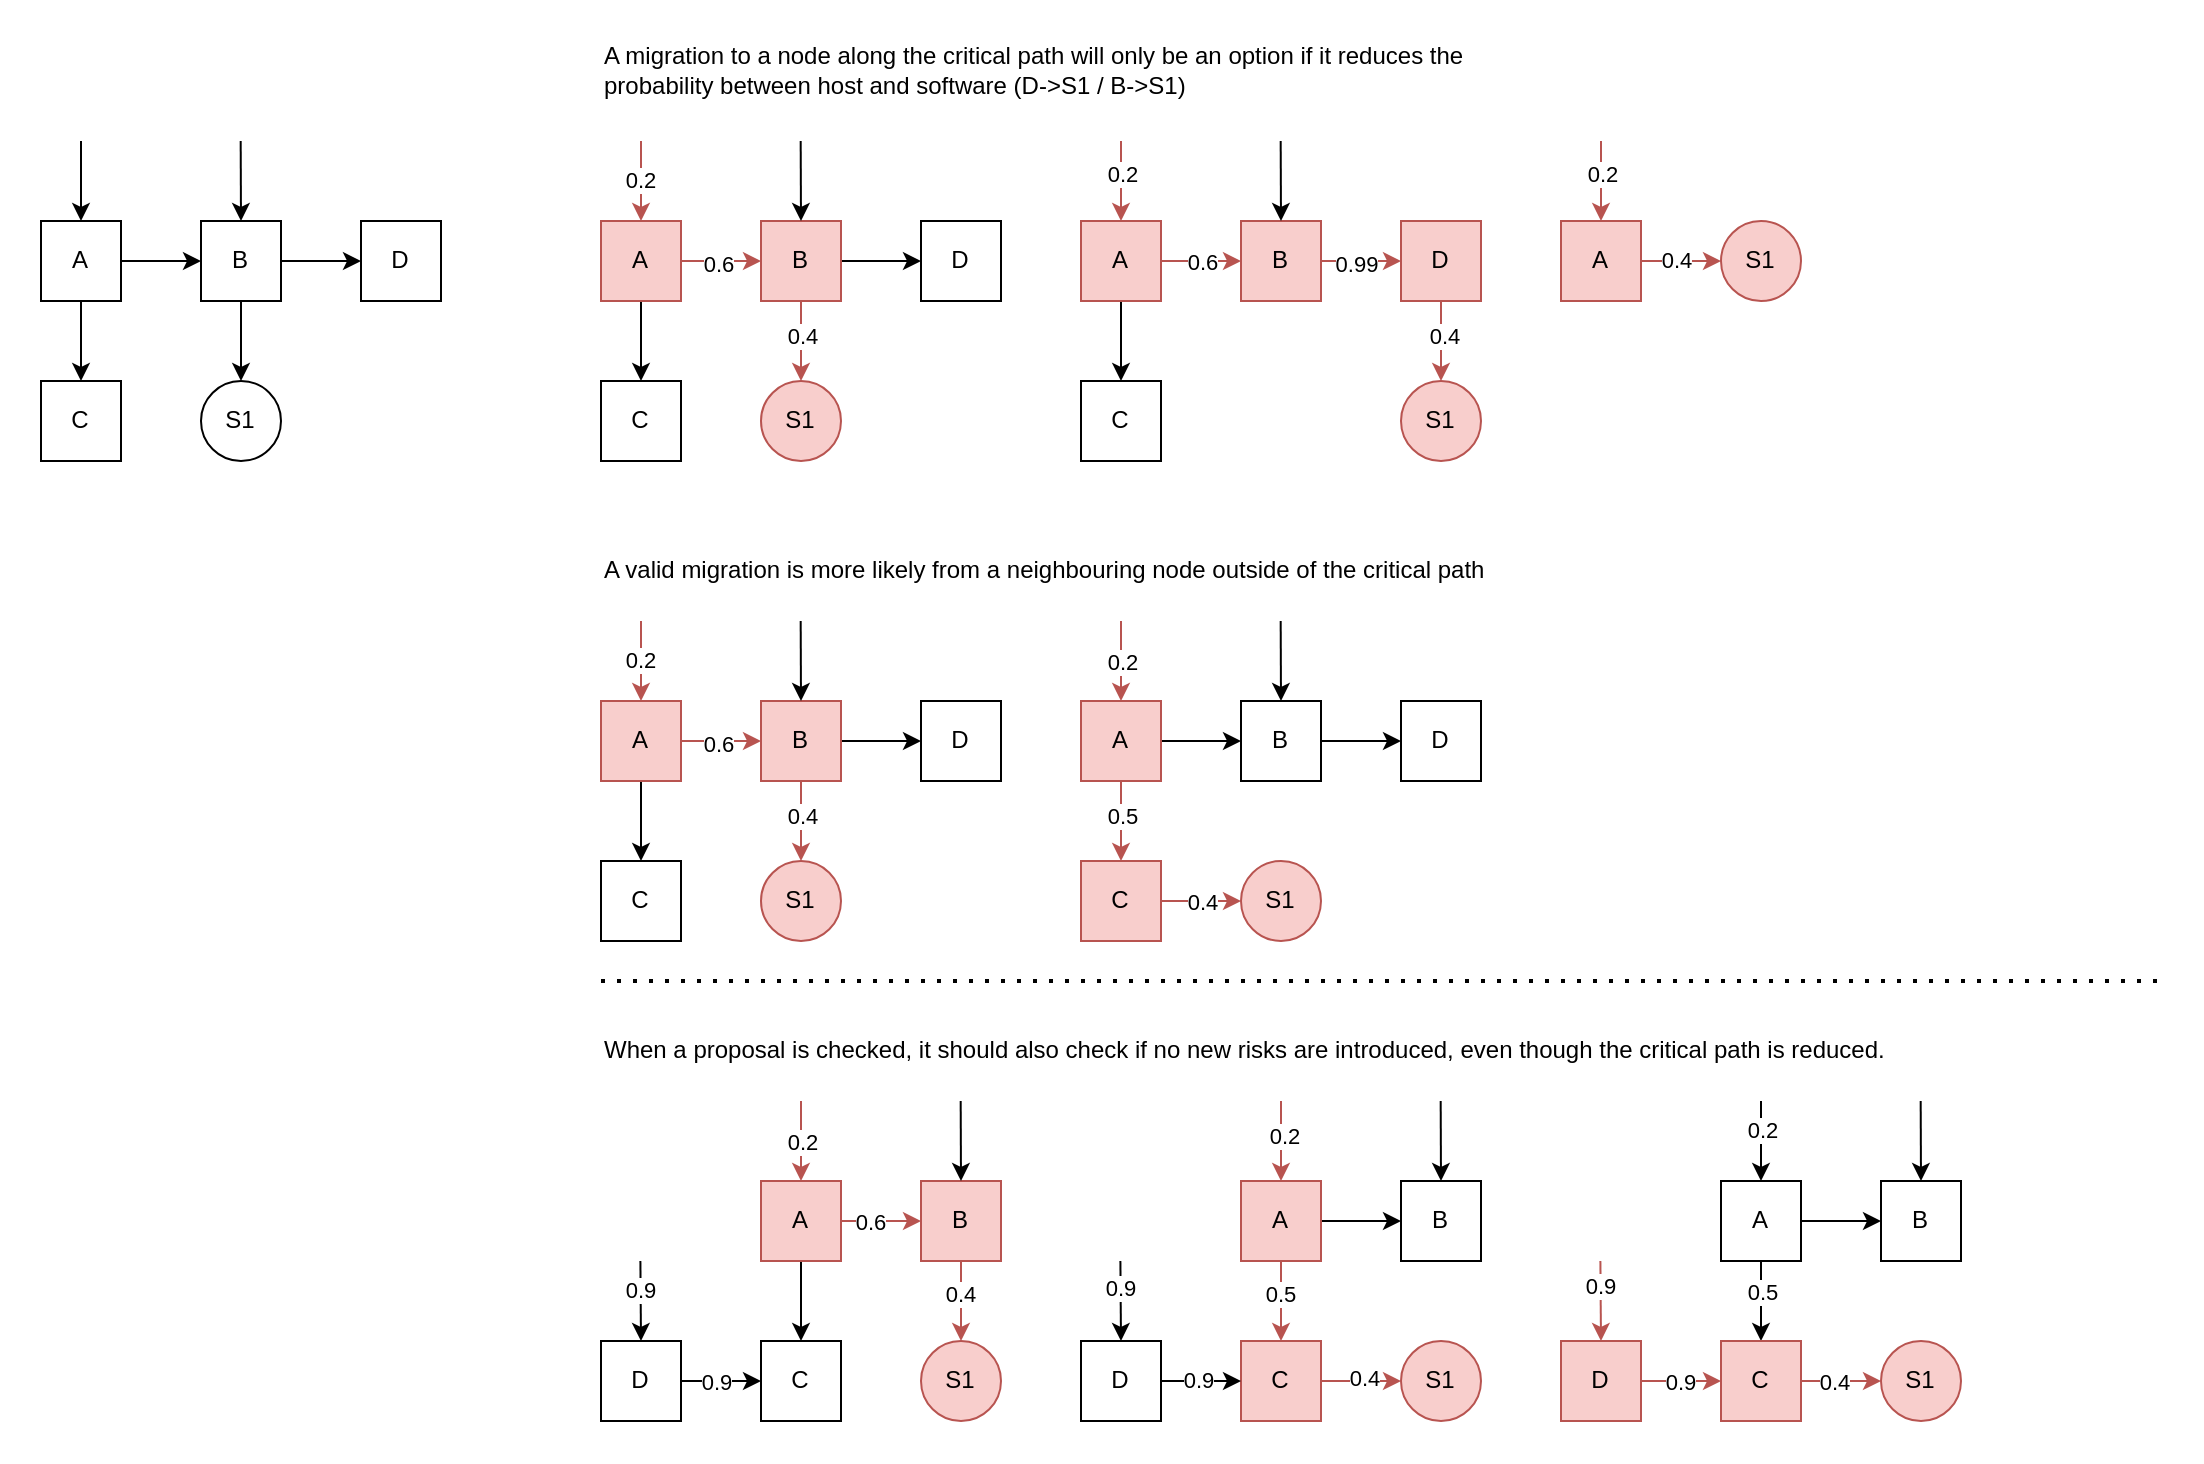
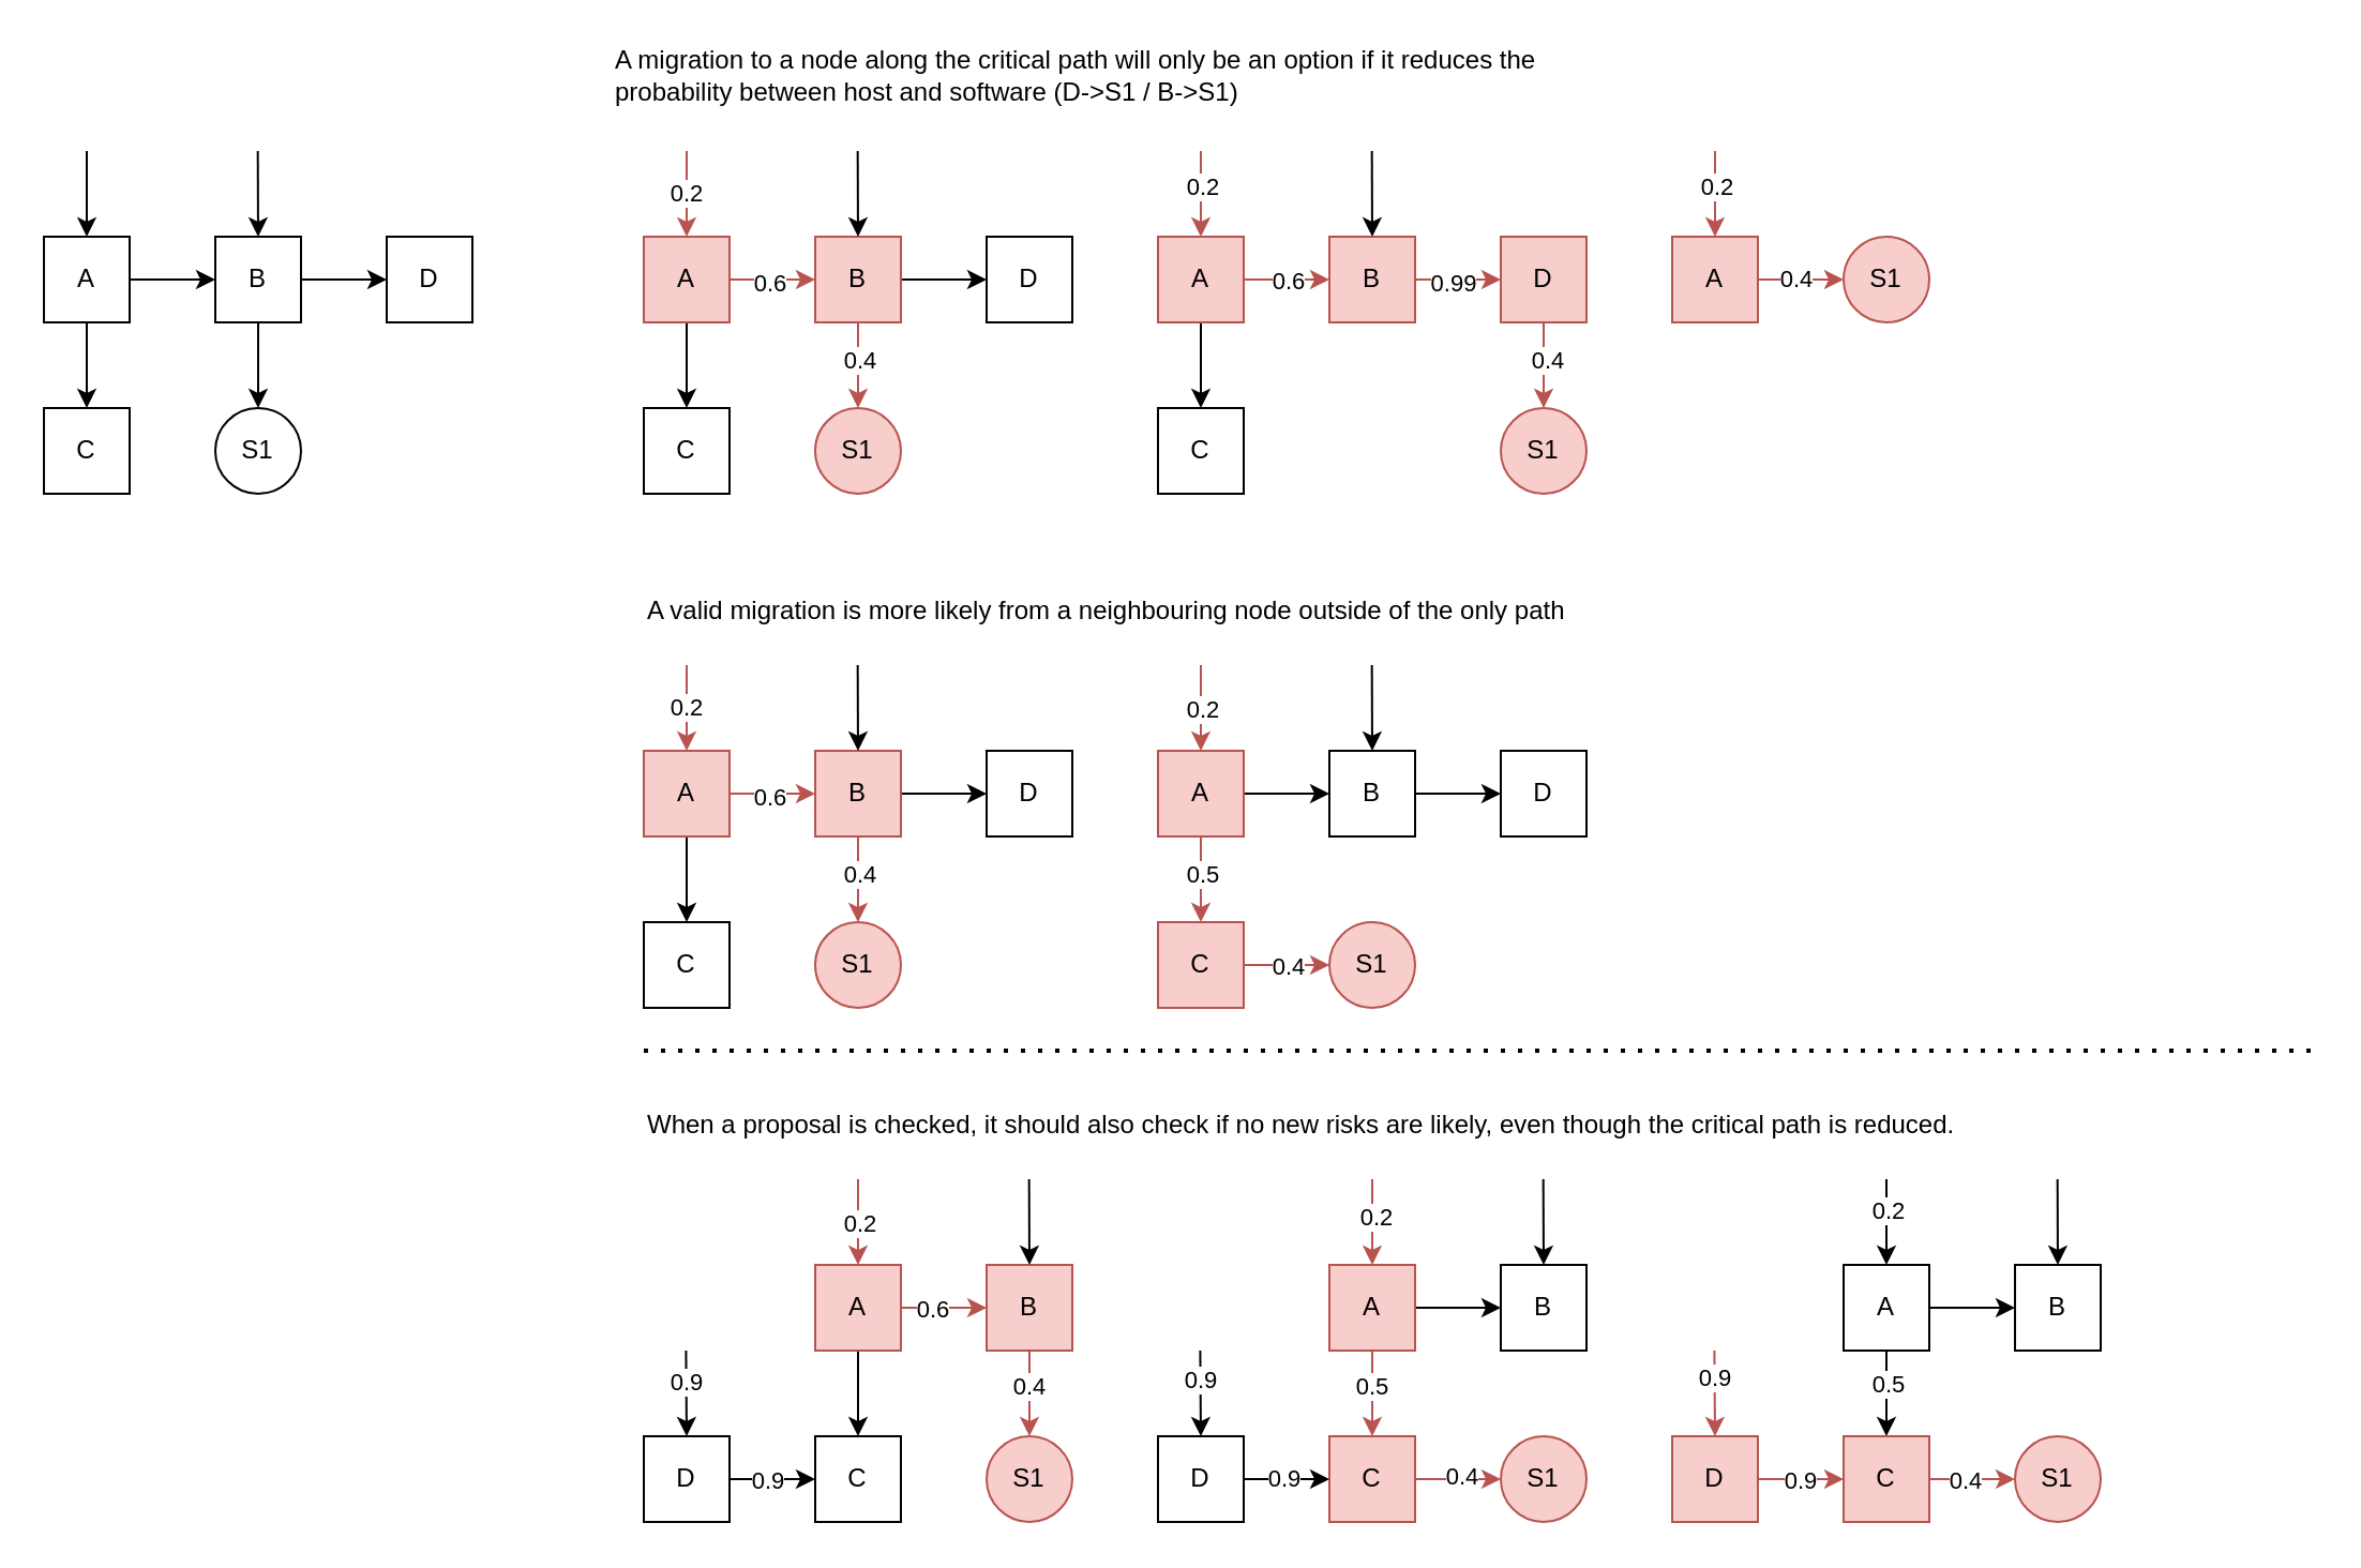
- <mxCell id="94" value="A migration to a node along the critical path will only be an option if it reduces the probability between host and software (D-&amp;gt;S1 / B-&amp;gt;S1)&amp;nbsp;&amp;nbsp;" style="text;html=1;strokeColor=none;fillColor=none;align=left;verticalAlign=middle;whiteSpace=wrap;rounded=0;" parent="1" vertex="1"><mxGeometry x="300" y="20" width="440" height="30" as="geometry" /></mxCell>
+ <mxCell id="94" value="A migration to a node along the critical path will only be an option if it reduces the probability between host and software (D-&amp;gt;S1 / B-&amp;gt;S1)&amp;nbsp;&amp;nbsp;" style="text;html=1;strokeColor=none;fillColor=none;align=left;verticalAlign=middle;whiteSpace=wrap;rounded=0;" parent="1" vertex="1"><mxGeometry x="285" y="20" width="440" height="30" as="geometry" /></mxCell>
- <mxCell id="96" value="A valid migration is more likely from a neighbouring node outside of the critical path" style="text;html=1;strokeColor=none;fillColor=none;align=left;verticalAlign=middle;whiteSpace=wrap;rounded=0;" parent="1" vertex="1"><mxGeometry x="300" width="480" height="30" as="geometry" y="270" /></mxCell>
+ <mxCell id="96" value="A valid migration is more likely from a neighbouring node outside of the only path" style="text;html=1;strokeColor=none;fillColor=none;align=left;verticalAlign=middle;whiteSpace=wrap;rounded=0;" parent="1" vertex="1"><mxGeometry x="300" width="480" height="30" as="geometry" y="270" /></mxCell>
- <mxCell id="95" value="When a proposal is checked, it should also check if no new risks are introduced, even though the critical path is reduced." style="text;html=1;strokeColor=none;fillColor=none;align=left;verticalAlign=middle;whiteSpace=wrap;rounded=0;" parent="1" vertex="1"><mxGeometry x="300" y="510" width="760" height="30" as="geometry" /></mxCell>
+ <mxCell id="95" value="When a proposal is checked, it should also check if no new risks are likely, even though the critical path is reduced." style="text;html=1;strokeColor=none;fillColor=none;align=left;verticalAlign=middle;whiteSpace=wrap;rounded=0;" parent="1" vertex="1"><mxGeometry x="300" y="510" width="760" height="30" as="geometry" /></mxCell>
